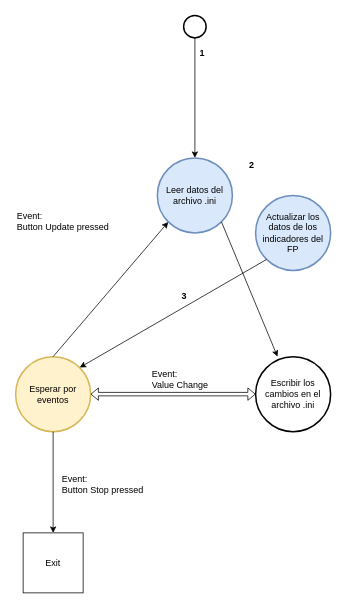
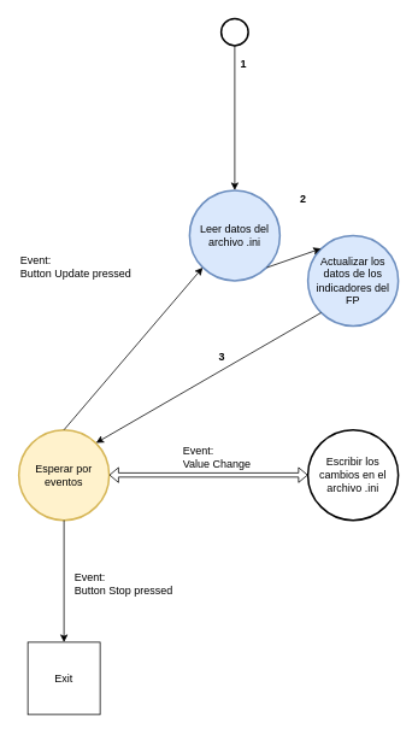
- <mxCell id="8" value="" style="endArrow=classic;html=1;rounded=0;exitX=0.855;exitY=0.855;exitDx=0;exitDy=0;exitPerimeter=0;" parent="1" source="3" target="6" edge="1"><mxGeometry width="50" height="50" relative="1" as="geometry"><mxPoint x="140" y="240" as="sourcePoint" /><mxPoint x="190" y="190" as="targetPoint" /></mxGeometry></mxCell>
+ <mxCell id="8" value="" style="endArrow=classic;html=1;rounded=0;entryX=0.145;entryY=0.145;entryDx=0;entryDy=0;entryPerimeter=0;exitX=0.855;exitY=0.855;exitDx=0;exitDy=0;exitPerimeter=0;" parent="1" source="3" target="4" edge="1"><mxGeometry width="50" height="50" relative="1" as="geometry"><mxPoint x="140" y="240" as="sourcePoint" /><mxPoint x="190" y="190" as="targetPoint" /></mxGeometry></mxCell>
